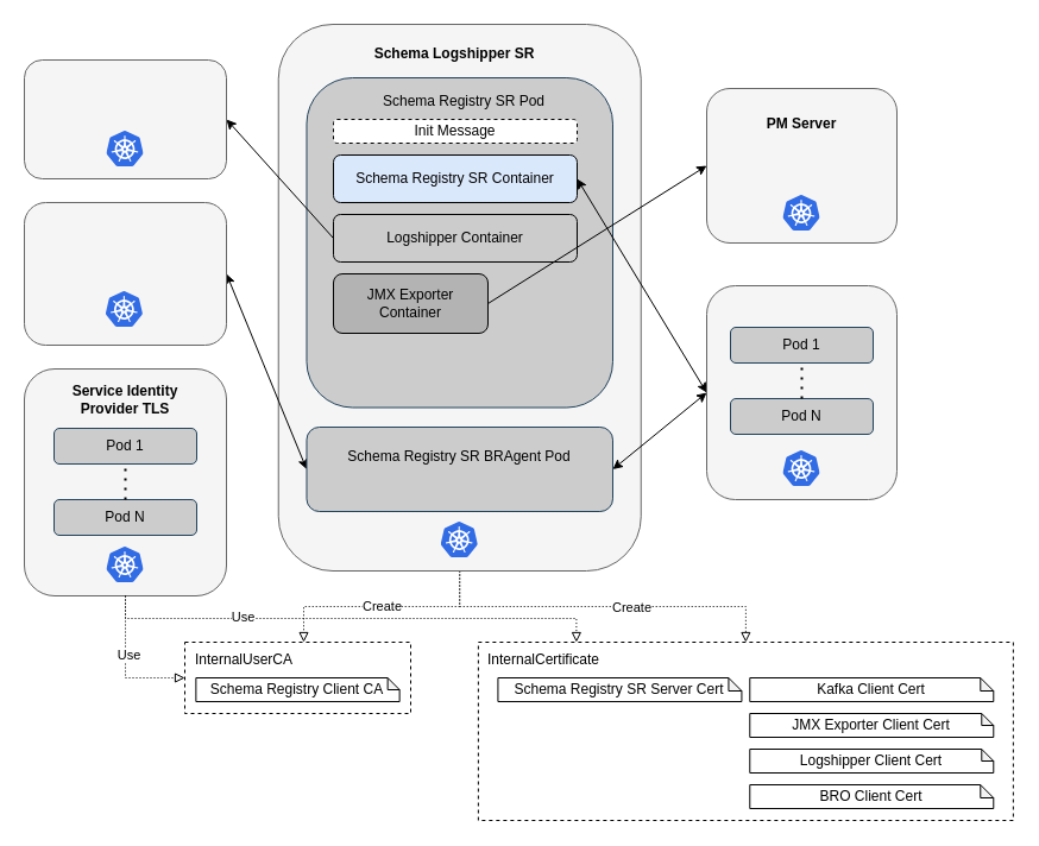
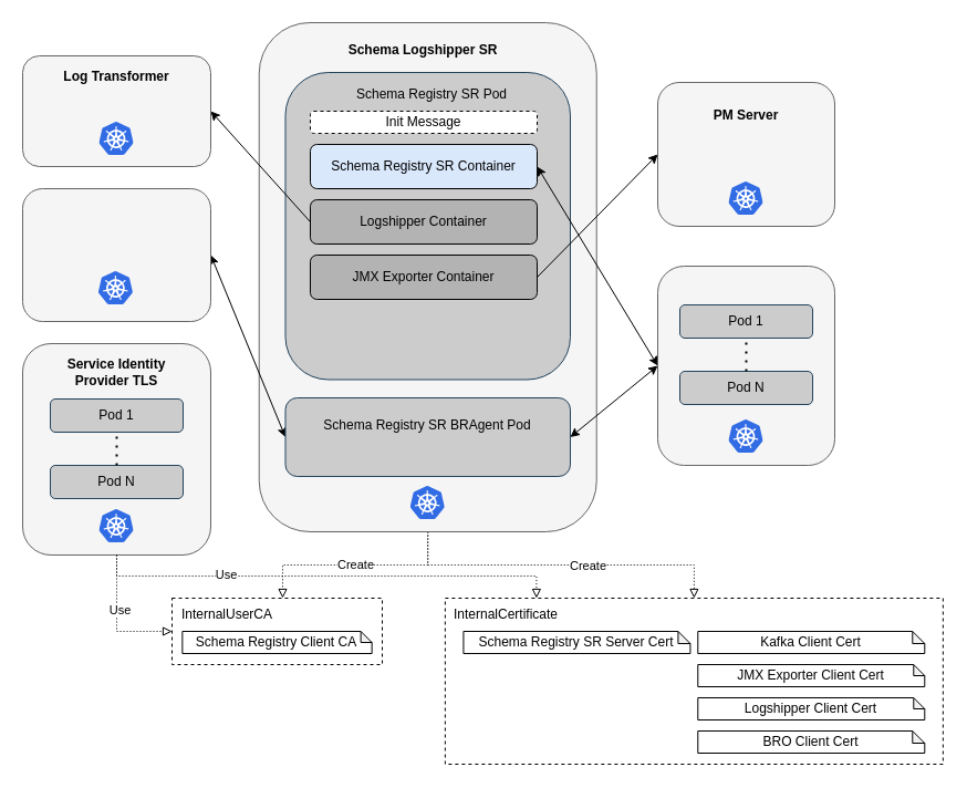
+ <mxCell id="52" value="&lt;b&gt;Log Transformer&lt;/b&gt;" style="text;html=1;strokeColor=none;fillColor=none;align=center;verticalAlign=middle;whiteSpace=wrap;rounded=0;" vertex="1" parent="1"><mxGeometry x="55" y="54" width="100" height="30" as="geometry" /></mxCell>
- <mxCell id="15" value="Logshipper Container" style="rounded=1;whiteSpace=wrap;html=1;fillColor=#cccccc;" vertex="1" parent="1"><mxGeometry x="279.99" y="180" width="205" height="40" as="geometry" /></mxCell>
+ <mxCell id="15" value="Logshipper Container" style="rounded=1;whiteSpace=wrap;html=1;fillColor=#B3B3B3;" vertex="1" parent="1"><mxGeometry x="279.99" y="180" width="205" height="40" as="geometry" /></mxCell>
- <mxCell id="16" value="JMX Exporter Container" style="rounded=1;whiteSpace=wrap;html=1;fillColor=#B3B3B3;" vertex="1" parent="1"><mxGeometry x="279.99" y="230" width="130" height="50" as="geometry" /></mxCell>
+ <mxCell id="16" value="JMX Exporter Container" style="rounded=1;whiteSpace=wrap;html=1;fillColor=#B3B3B3;" vertex="1" parent="1"><mxGeometry x="279.99" y="230" width="205" height="40" as="geometry" /></mxCell>
